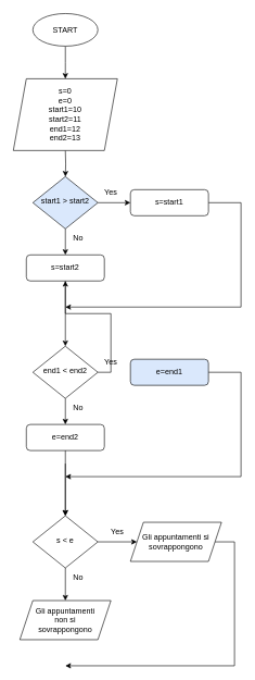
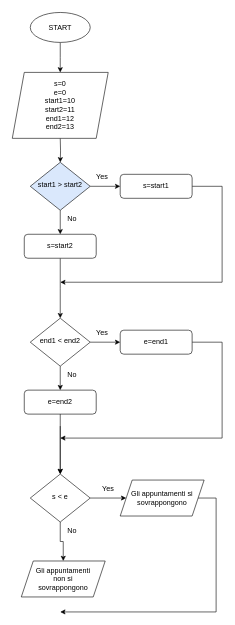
- <mxCell id="16" style="edgeStyle=orthogonalEdgeStyle;rounded=0;orthogonalLoop=1;jettySize=auto;html=1;exitX=1;exitY=0.5;exitDx=0;exitDy=0;" edge="1" parent="1" source="17" target="12"><mxGeometry relative="1" as="geometry" /></mxCell>
+ <mxCell id="16" style="edgeStyle=orthogonalEdgeStyle;rounded=0;orthogonalLoop=1;jettySize=auto;html=1;exitX=1;exitY=0.5;exitDx=0;exitDy=0;entryX=0;entryY=0.5;entryDx=0;entryDy=0;" edge="1" parent="1" source="17" target="19"><mxGeometry relative="1" as="geometry" /></mxCell>
- <mxCell id="19" value="e=end1" style="rounded=1;whiteSpace=wrap;html=1;fontSize=12;glass=0;strokeWidth=1;shadow=0;fillColor=#dae8fc;" vertex="1" parent="1"><mxGeometry x="200" y="550" width="120" height="40" as="geometry" /></mxCell>
+ <mxCell id="19" value="e=end1" style="rounded=1;whiteSpace=wrap;html=1;fontSize=12;glass=0;strokeWidth=1;shadow=0;" vertex="1" parent="1"><mxGeometry x="200" y="550" width="120" height="40" as="geometry" /></mxCell>
- <mxCell id="27" value="&lt;div&gt;Gli appuntamenti&lt;/div&gt;&lt;div&gt;non si &lt;br&gt;&lt;/div&gt;&lt;div&gt;sovrappongono&lt;br&gt;&lt;/div&gt;" style="shape=parallelogram;perimeter=parallelogramPerimeter;whiteSpace=wrap;html=1;fixedSize=1;" vertex="1" parent="1"><mxGeometry x="30" y="920" width="140" height="60" as="geometry" /></mxCell>
+ <mxCell id="27" value="&lt;div&gt;Gli appuntamenti&lt;/div&gt;&lt;div&gt;non si &lt;br&gt;&lt;/div&gt;&lt;div&gt;sovrappongono&lt;br&gt;&lt;/div&gt;" style="shape=parallelogram;perimeter=parallelogramPerimeter;whiteSpace=wrap;html=1;fixedSize=1;" vertex="1" parent="1"><mxGeometry x="35" y="935" width="140" height="60" as="geometry" /></mxCell>
